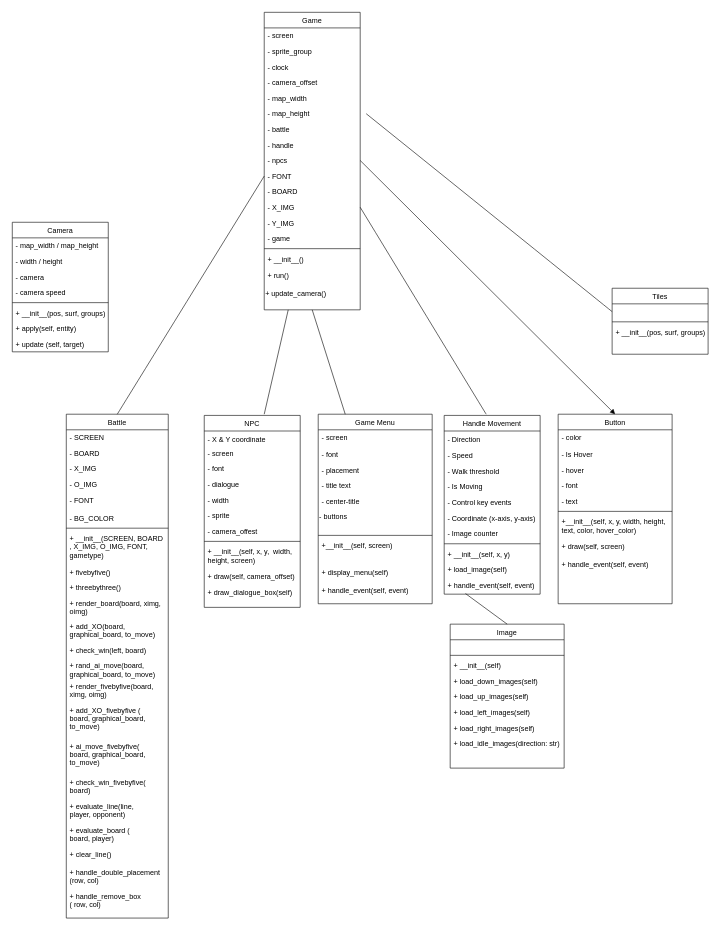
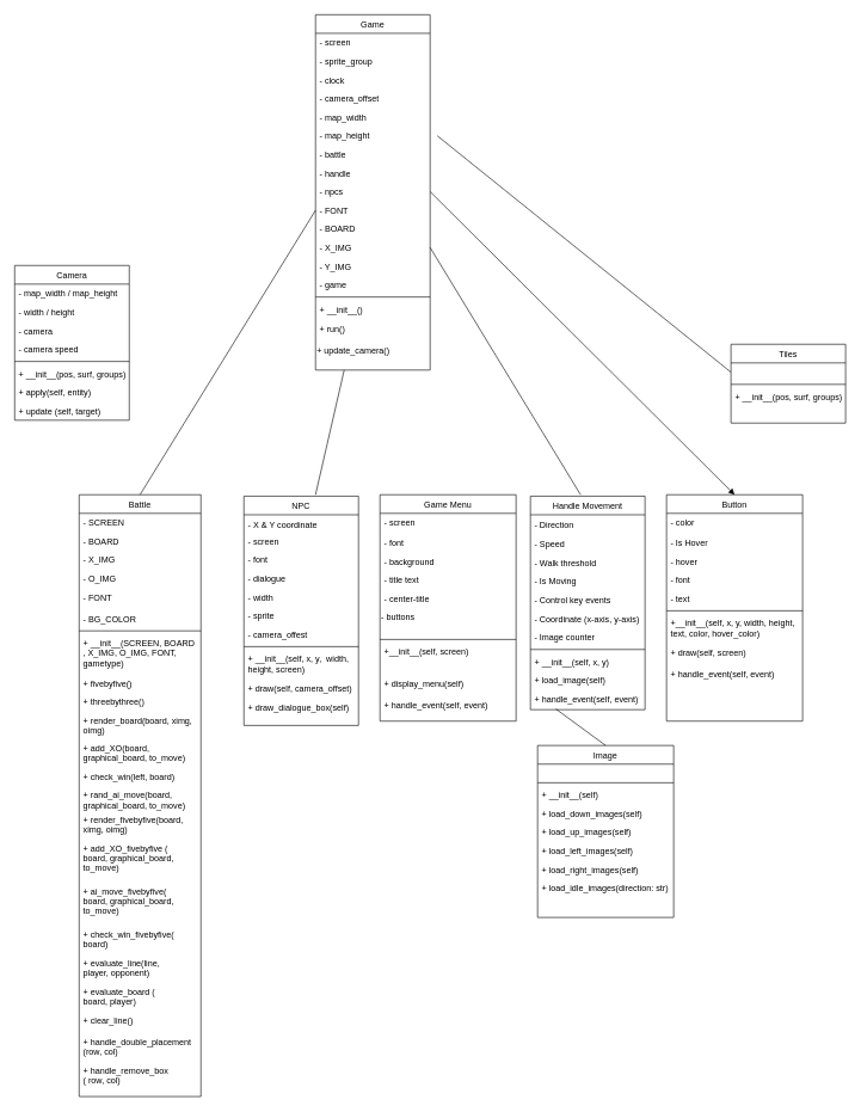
- <mxCell id="109" value="" style="endArrow=none;html=1;rounded=0;entryX=0.5;entryY=1;entryDx=0;entryDy=0;" edge="1" parent="1" source="98" target="69"><mxGeometry width="50" height="50" relative="1" as="geometry"><mxPoint x="520" y="1030" as="sourcePoint" /><mxPoint x="570" y="980" as="targetPoint" /></mxGeometry></mxCell>
- <mxCell id="101" value="- placement" style="text;align=left;verticalAlign=top;spacingLeft=4;spacingRight=4;overflow=hidden;rotatable=0;points=[[0,0.5],[1,0.5]];portConstraint=eastwest;" vertex="1" parent="98"><mxGeometry y="80" width="190" height="26" as="geometry" /></mxCell>
+ <mxCell id="101" value="- background" style="text;align=left;verticalAlign=top;spacingLeft=4;spacingRight=4;overflow=hidden;rotatable=0;points=[[0,0.5],[1,0.5]];portConstraint=eastwest;" vertex="1" parent="98"><mxGeometry y="80" width="190" height="26" as="geometry" /></mxCell>
